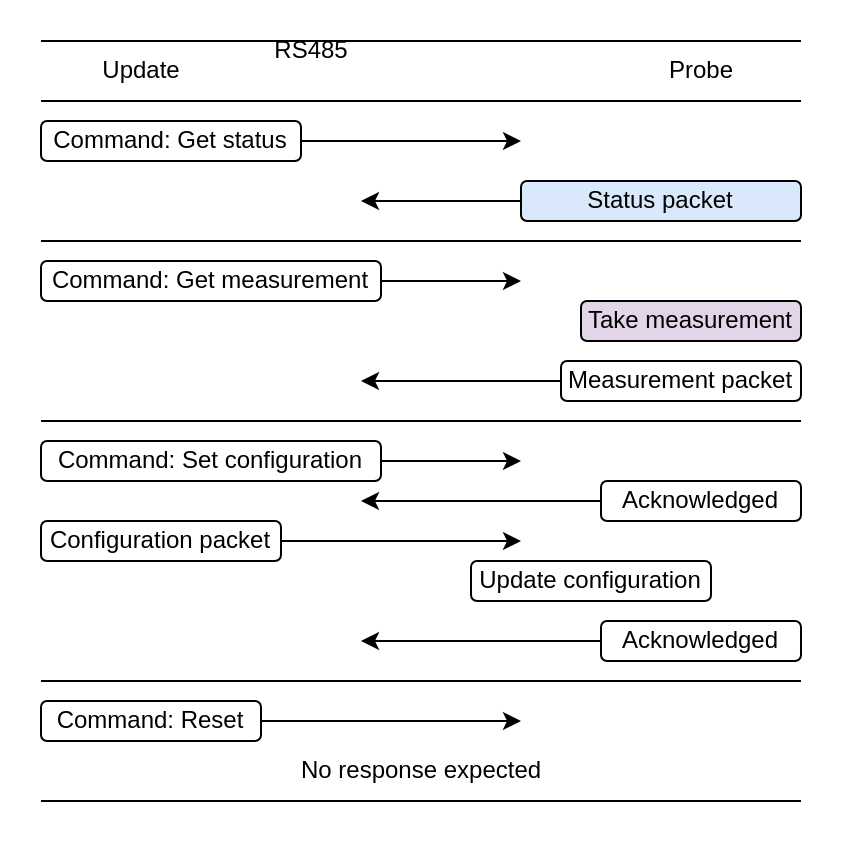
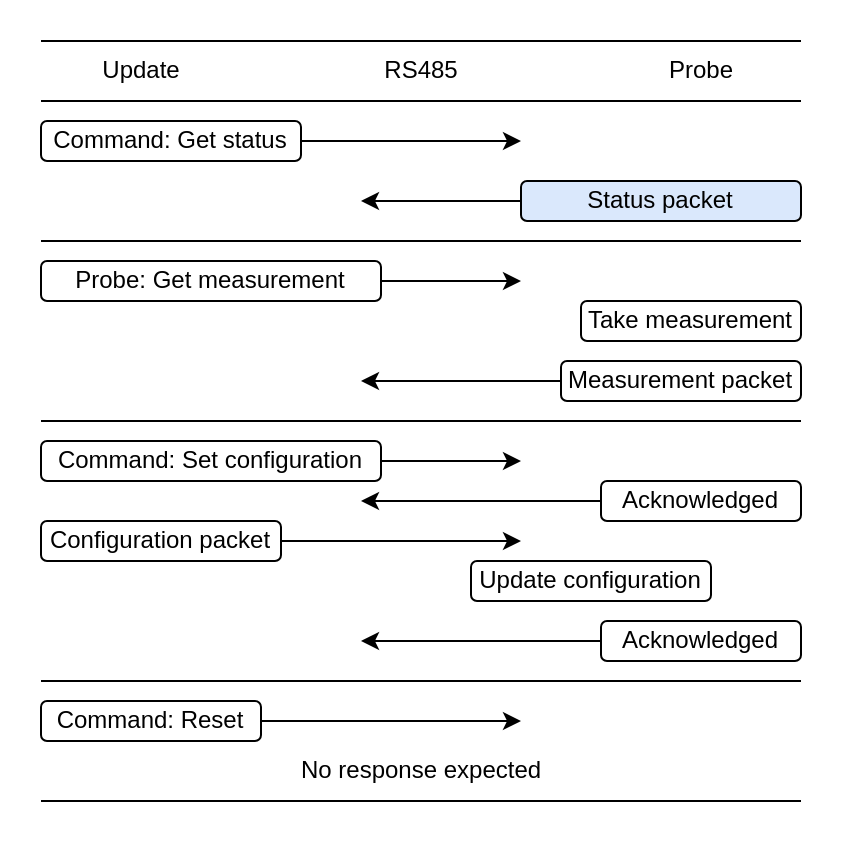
- <mxCell id="23" value="RS485" style="text;html=1;align=center;verticalAlign=middle;resizable=0;points=[];autosize=1;strokeColor=none;fillColor=none;" vertex="1" parent="1"><mxGeometry x="125" y="10" width="60" height="30" as="geometry" /></mxCell>
+ <mxCell id="23" value="RS485" style="text;html=1;align=center;verticalAlign=middle;resizable=0;points=[];autosize=1;strokeColor=none;fillColor=none;" vertex="1" parent="1"><mxGeometry x="180" width="60" height="30" as="geometry" y="20" /></mxCell>
- <mxCell id="11" value="Command: Get measurement" style="rounded=1;whiteSpace=wrap;html=1;" vertex="1" parent="1"><mxGeometry y="130" width="170" height="20" as="geometry" x="20" /></mxCell>
+ <mxCell id="11" value="Probe: Get measurement" style="rounded=1;whiteSpace=wrap;html=1;" vertex="1" parent="1"><mxGeometry y="130" width="170" height="20" as="geometry" x="20" /></mxCell>
- <mxCell id="12" value="Take measurement" style="rounded=1;whiteSpace=wrap;html=1;fillColor=#e1d5e7;" vertex="1" parent="1"><mxGeometry x="290" y="150" width="110" height="20" as="geometry" /></mxCell>
+ <mxCell id="12" value="Take measurement" style="rounded=1;whiteSpace=wrap;html=1;" vertex="1" parent="1"><mxGeometry x="290" y="150" width="110" height="20" as="geometry" /></mxCell>
